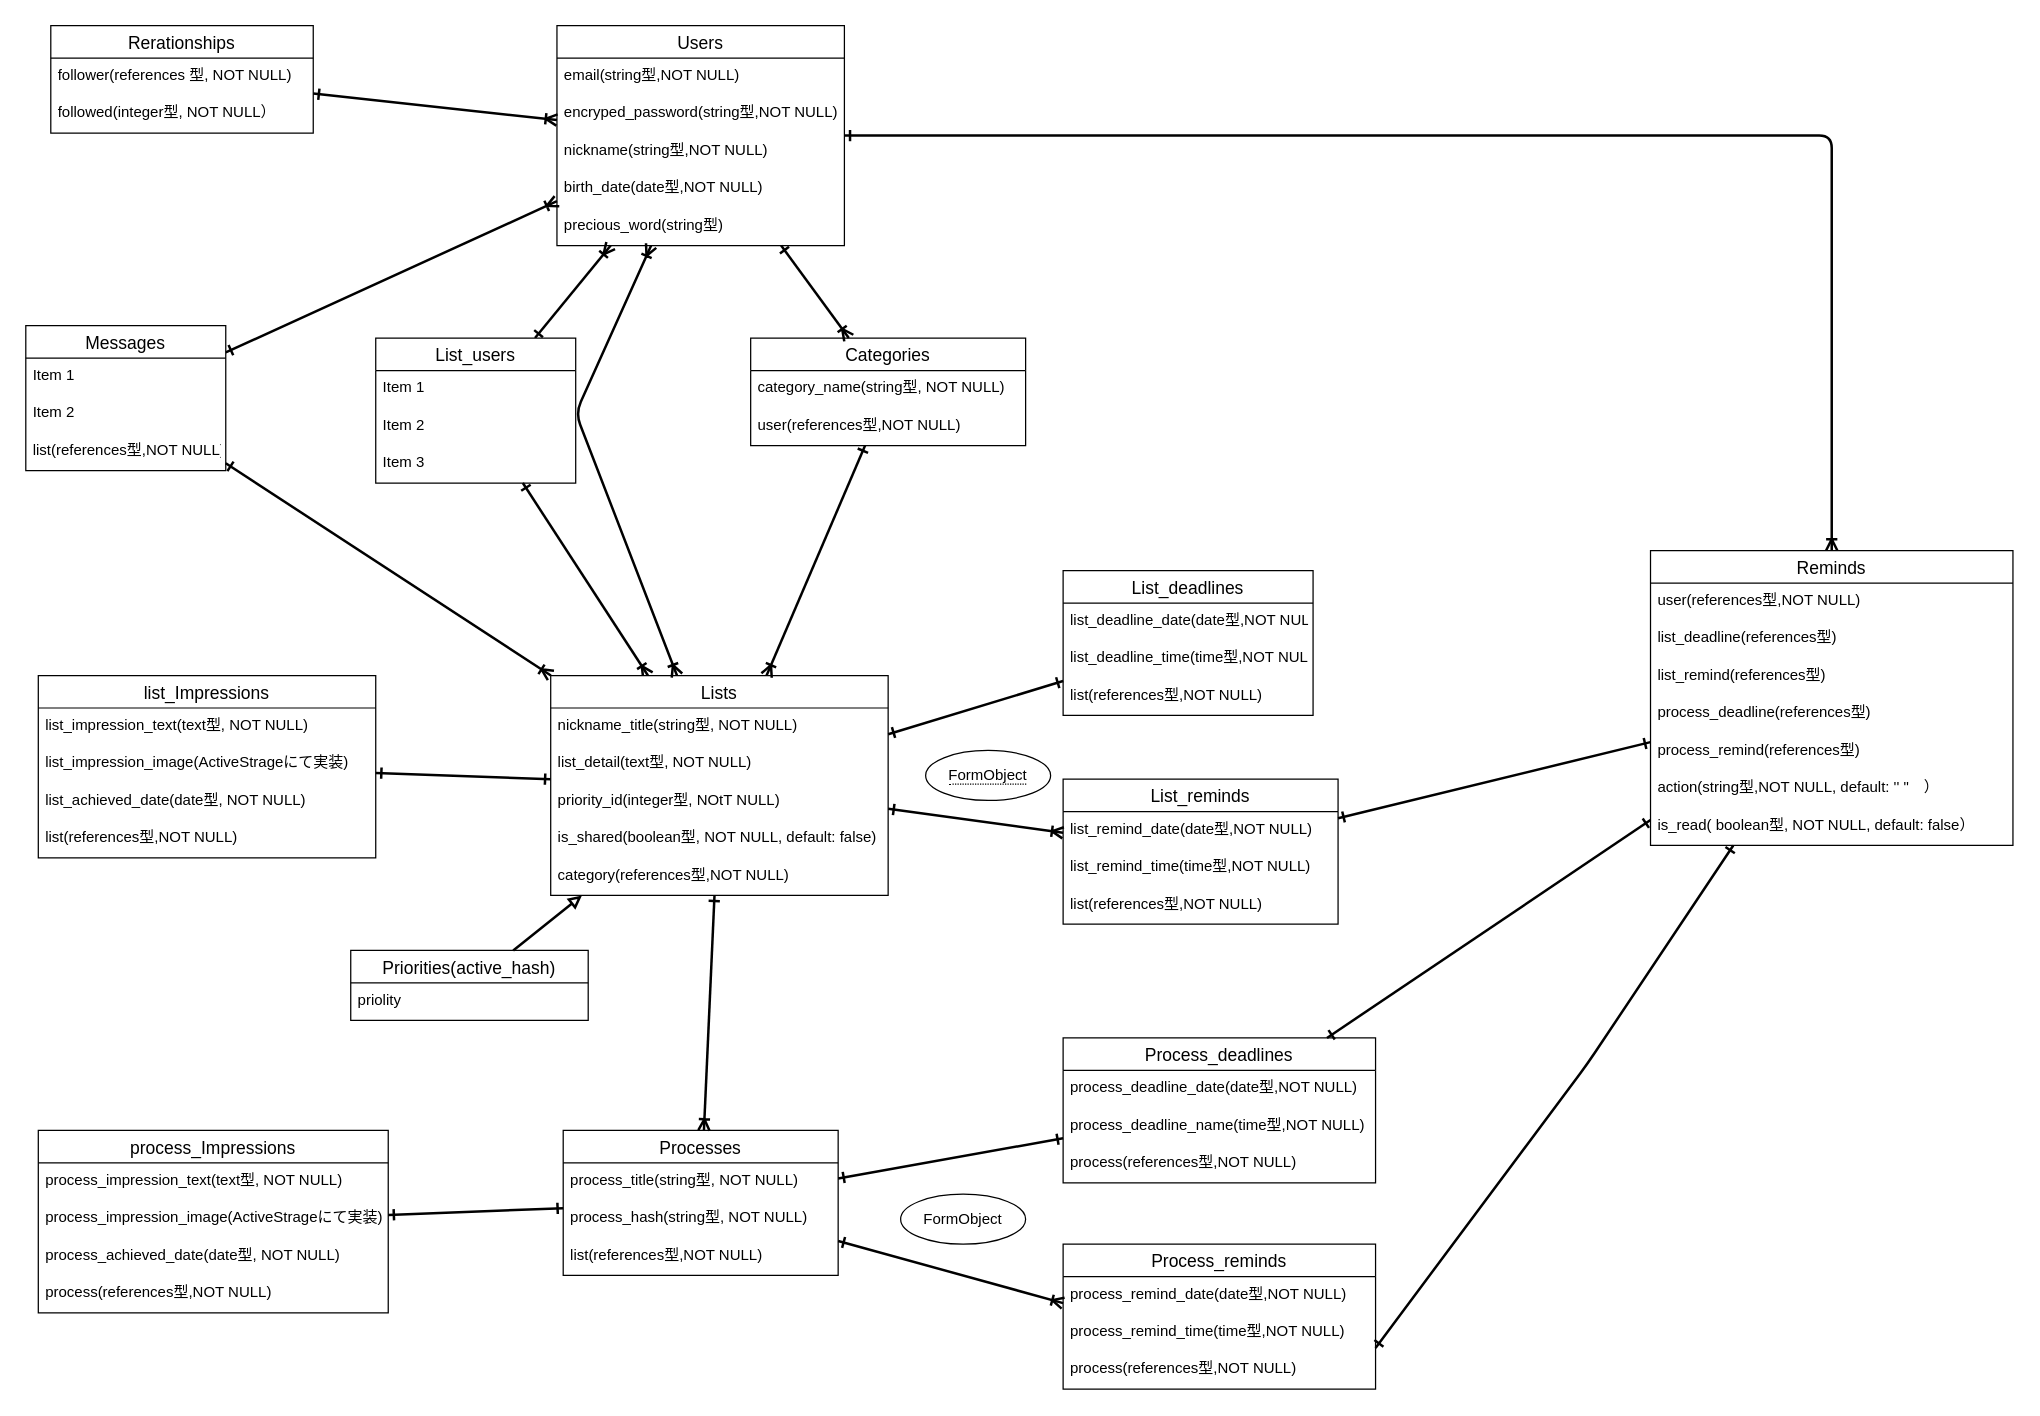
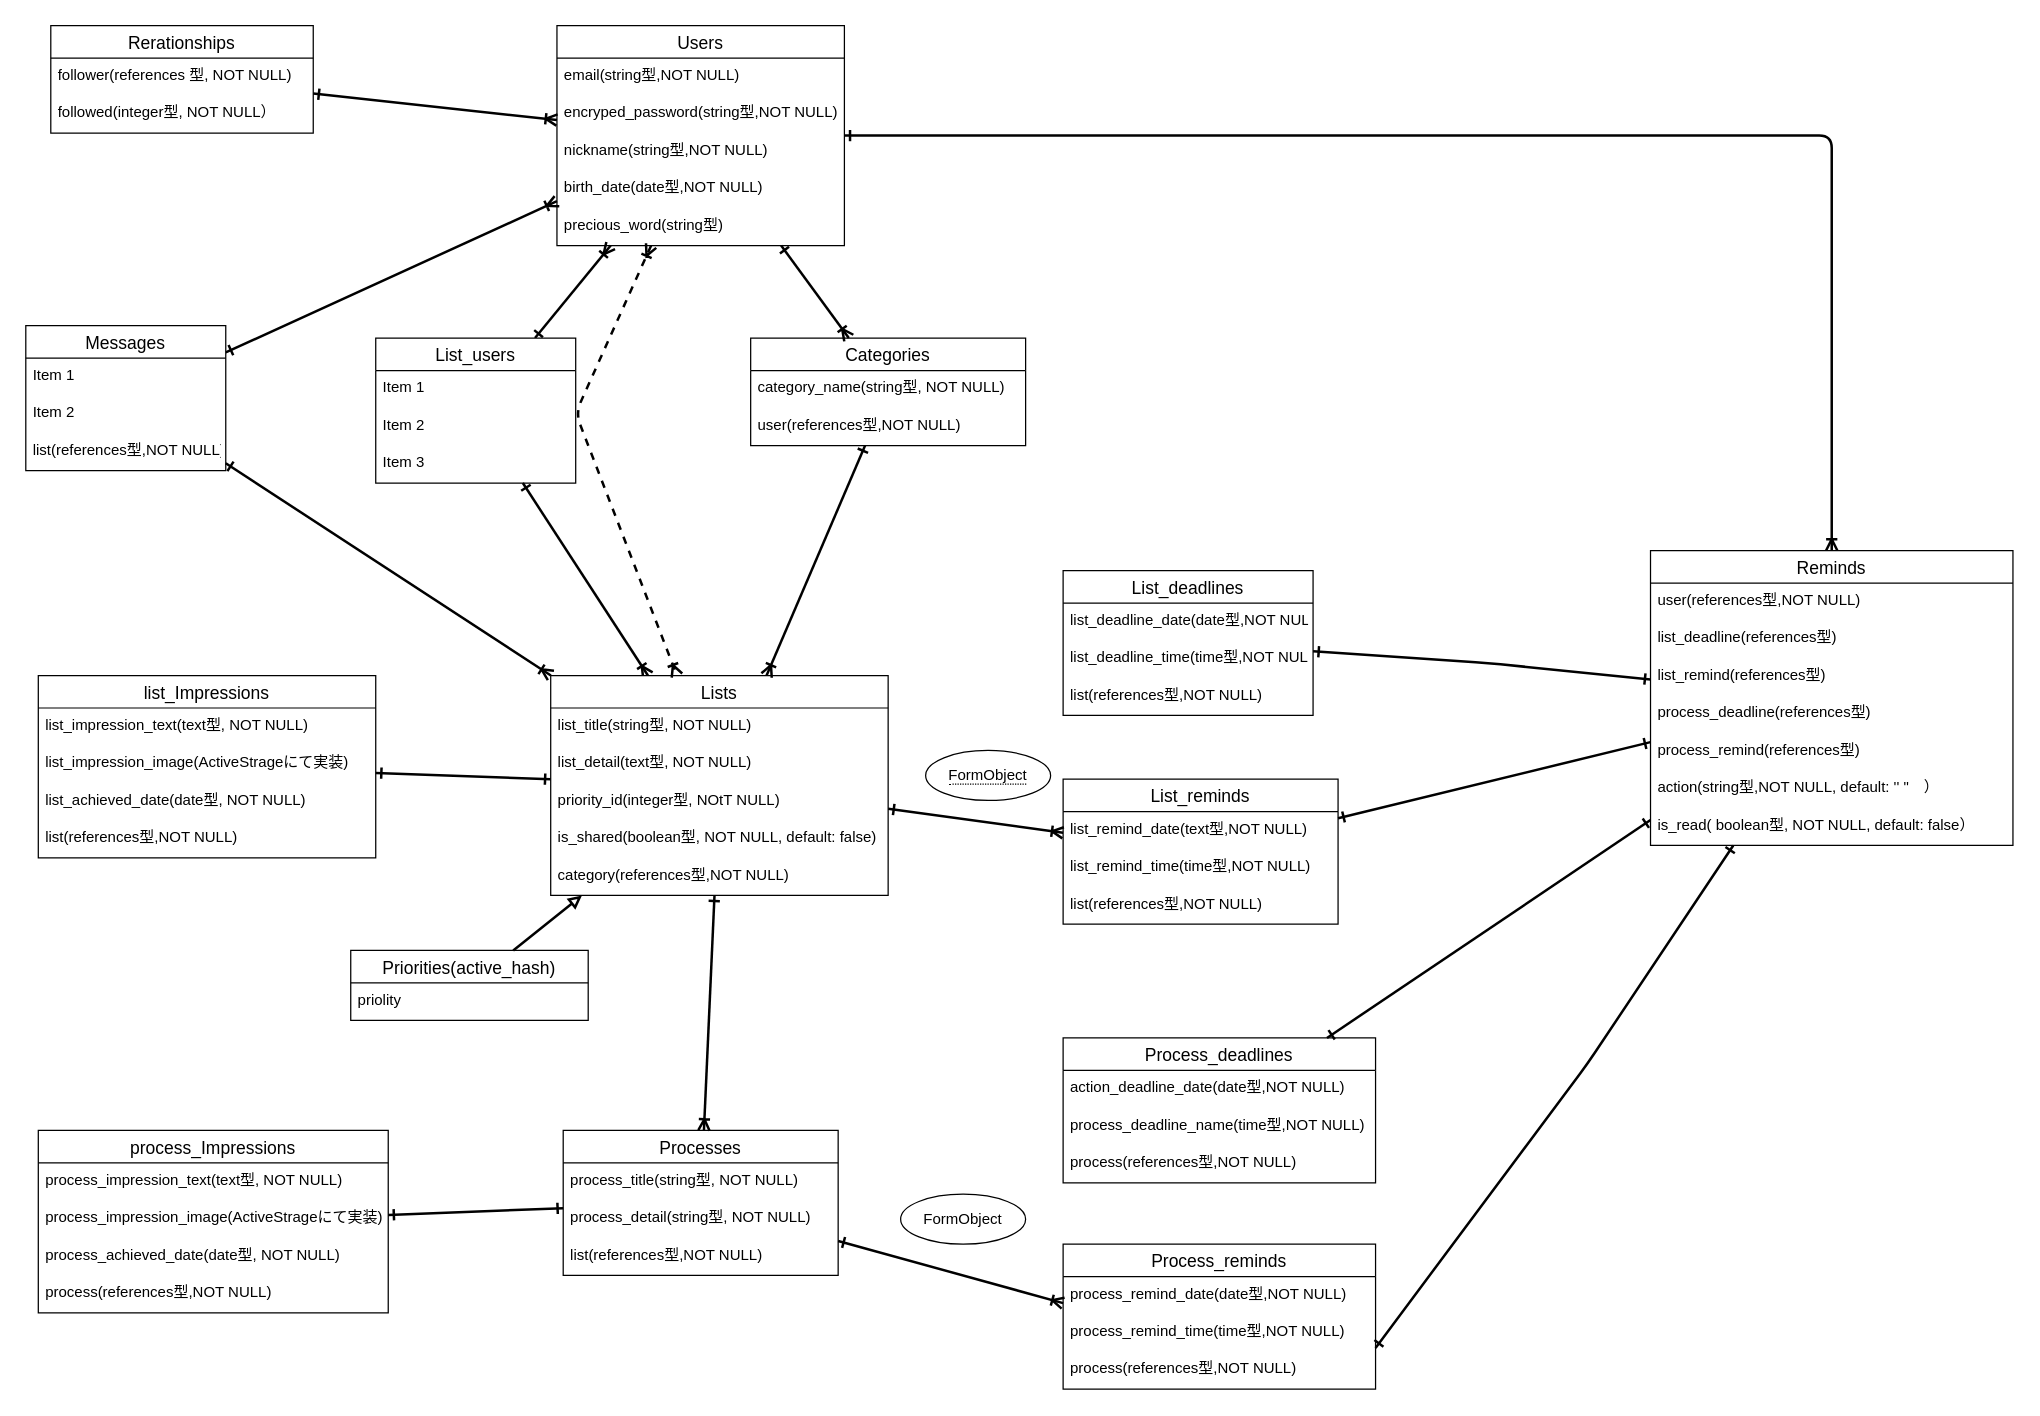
- <mxCell id="13" style="edgeStyle=none;orthogonalLoop=1;jettySize=auto;html=1;fontSize=12;startArrow=ERoneToMany;startFill=0;endArrow=ERoneToMany;endFill=0;strokeWidth=2;" edge="1" parent="1" source="16" target="7"><mxGeometry relative="1" as="geometry"><Array as="points"><mxPoint x="460" y="330" /></Array></mxGeometry></mxCell>
+ <mxCell id="13" style="edgeStyle=none;orthogonalLoop=1;jettySize=auto;html=1;fontSize=12;startArrow=ERoneToMany;startFill=0;endArrow=ERoneToMany;endFill=0;strokeWidth=2;dashed=1;" edge="1" parent="1" source="16" target="7"><mxGeometry relative="1" as="geometry"><Array as="points"><mxPoint x="460" y="330" /></Array></mxGeometry></mxCell>
+ <mxCell id="75" value="" style="fontSize=12;html=1;endArrow=ERone;startArrow=ERone;strokeWidth=2;startFill=0;endFill=0;" edge="1" parent="1" source="36" target="52"><mxGeometry width="100" height="100" relative="1" as="geometry"><mxPoint x="1070" y="516.663" as="sourcePoint" /><mxPoint x="1270" y="469.997" as="targetPoint" /><Array as="points"><mxPoint x="1190" y="530" /></Array></mxGeometry></mxCell>
- <mxCell id="70" value="" style="fontSize=12;html=1;endArrow=ERone;startArrow=ERone;strokeWidth=2;startFill=0;endFill=0;" edge="1" parent="1" source="7" target="36"><mxGeometry width="100" height="100" relative="1" as="geometry"><mxPoint x="680" y="585" as="sourcePoint" /><mxPoint x="780" y="485" as="targetPoint" /></mxGeometry></mxCell>
- <mxCell id="8" value="nickname_title(string型, NOT NULL)" style="text;strokeColor=none;fillColor=none;spacingLeft=4;spacingRight=4;overflow=hidden;rotatable=0;points=[[0,0.5],[1,0.5]];portConstraint=eastwest;fontSize=12;" vertex="1" parent="7"><mxGeometry y="26" width="270" height="30" as="geometry" /></mxCell>
+ <mxCell id="8" value="list_title(string型, NOT NULL)" style="text;strokeColor=none;fillColor=none;spacingLeft=4;spacingRight=4;overflow=hidden;rotatable=0;points=[[0,0.5],[1,0.5]];portConstraint=eastwest;fontSize=12;" vertex="1" parent="7"><mxGeometry y="26" width="270" height="30" as="geometry" /></mxCell>
- <mxCell id="41" value="list_remind_date(date型,NOT NULL)" style="text;strokeColor=none;fillColor=none;spacingLeft=4;spacingRight=4;overflow=hidden;rotatable=0;points=[[0,0.5],[1,0.5]];portConstraint=eastwest;fontSize=12;" vertex="1" parent="40"><mxGeometry y="26" width="220" height="30" as="geometry" /></mxCell>
+ <mxCell id="41" value="list_remind_date(text型,NOT NULL)" style="text;strokeColor=none;fillColor=none;spacingLeft=4;spacingRight=4;overflow=hidden;rotatable=0;points=[[0,0.5],[1,0.5]];portConstraint=eastwest;fontSize=12;" vertex="1" parent="40"><mxGeometry y="26" width="220" height="30" as="geometry" /></mxCell>
- <mxCell id="45" value="process_deadline_date(date型,NOT NULL)" style="text;strokeColor=none;fillColor=none;spacingLeft=4;spacingRight=4;overflow=hidden;rotatable=0;points=[[0,0.5],[1,0.5]];portConstraint=eastwest;fontSize=12;" vertex="1" parent="44"><mxGeometry y="26" width="250" height="30" as="geometry" /></mxCell>
+ <mxCell id="45" value="action_deadline_date(date型,NOT NULL)" style="text;strokeColor=none;fillColor=none;spacingLeft=4;spacingRight=4;overflow=hidden;rotatable=0;points=[[0,0.5],[1,0.5]];portConstraint=eastwest;fontSize=12;" vertex="1" parent="44"><mxGeometry y="26" width="250" height="30" as="geometry" /></mxCell>
- <mxCell id="72" value="" style="fontSize=12;html=1;endArrow=ERone;startArrow=ERone;strokeWidth=2;startFill=0;endFill=0;" edge="1" parent="1" source="22" target="44"><mxGeometry width="100" height="100" relative="1" as="geometry"><mxPoint x="630" y="856.663" as="sourcePoint" /><mxPoint x="830" y="809.997" as="targetPoint" /></mxGeometry></mxCell>
- <mxCell id="24" value="process_hash(string型, NOT NULL)" style="text;strokeColor=none;fillColor=none;spacingLeft=4;spacingRight=4;overflow=hidden;rotatable=0;points=[[0,0.5],[1,0.5]];portConstraint=eastwest;fontSize=12;" vertex="1" parent="22"><mxGeometry y="56" width="220" height="30" as="geometry" /></mxCell>
+ <mxCell id="24" value="process_detail(string型, NOT NULL)" style="text;strokeColor=none;fillColor=none;spacingLeft=4;spacingRight=4;overflow=hidden;rotatable=0;points=[[0,0.5],[1,0.5]];portConstraint=eastwest;fontSize=12;" vertex="1" parent="22"><mxGeometry y="56" width="220" height="30" as="geometry" /></mxCell>
